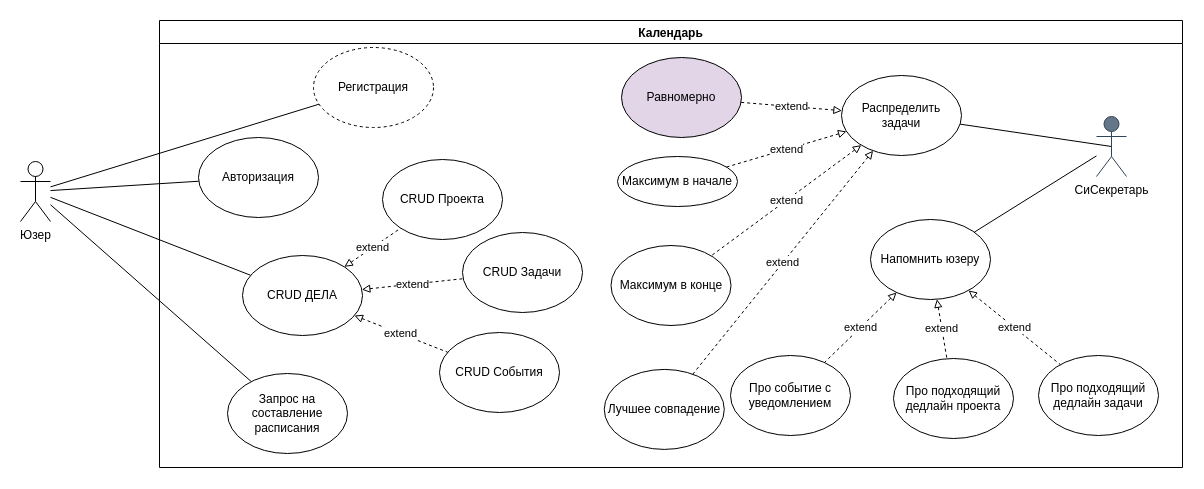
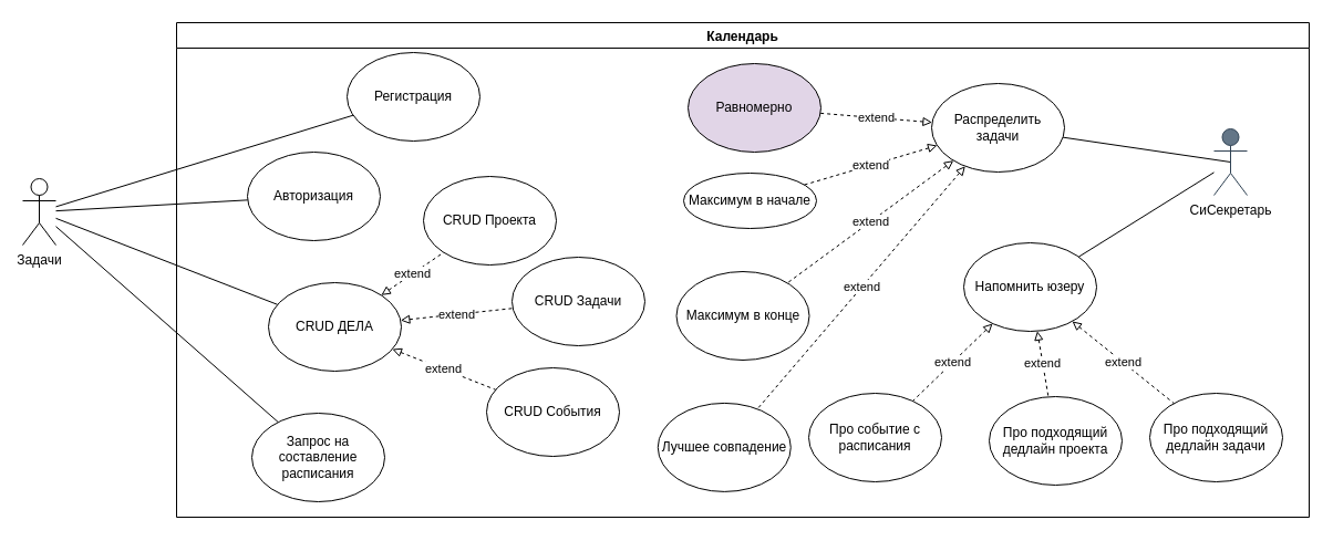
- <mxCell id="27" value="Регистрация" style="ellipse;whiteSpace=wrap;html=1;dashed=1;" parent="5" vertex="1"><mxGeometry x="154" y="27" width="120" height="80" as="geometry" /></mxCell>
+ <mxCell id="27" value="Регистрация" style="ellipse;whiteSpace=wrap;html=1;" parent="5" vertex="1"><mxGeometry x="154" y="27" width="120" height="80" as="geometry" /></mxCell>
- <mxCell id="18" value="&lt;div&gt;Авторизация&lt;/div&gt;" style="ellipse;whiteSpace=wrap;html=1;" parent="5" vertex="1"><mxGeometry x="39" y="117" width="120" height="80" as="geometry" /></mxCell>
+ <mxCell id="18" value="&lt;div&gt;Авторизация&lt;/div&gt;" style="ellipse;whiteSpace=wrap;html=1;" parent="5" vertex="1"><mxGeometry x="64" y="117" width="120" height="80" as="geometry" /></mxCell>
- <mxCell id="4" value="Юзер" style="shape=umlActor;verticalLabelPosition=bottom;verticalAlign=top;html=1;outlineConnect=0;" parent="1" vertex="1"><mxGeometry x="20" y="161" width="30" height="60" as="geometry" /></mxCell>
+ <mxCell id="4" value="Задачи" style="shape=umlActor;verticalLabelPosition=bottom;verticalAlign=top;html=1;outlineConnect=0;" parent="1" vertex="1"><mxGeometry x="20" y="161" width="30" height="60" as="geometry" /></mxCell>
- <mxCell id="23" value="Про событие с уведомлением" style="ellipse;whiteSpace=wrap;html=1;" parent="5" vertex="1"><mxGeometry x="571" y="335" width="120" height="80" as="geometry" /></mxCell>
+ <mxCell id="23" value="Про событие с расписания" style="ellipse;whiteSpace=wrap;html=1;" parent="5" vertex="1"><mxGeometry x="571" y="335" width="120" height="80" as="geometry" /></mxCell>
- <mxCell id="33" value="Лучшее совпадение" style="ellipse;whiteSpace=wrap;html=1;" vertex="1" parent="5"><mxGeometry x="444.78" y="348.92" width="120" height="80" as="geometry" /></mxCell>
+ <mxCell id="33" value="Лучшее совпадение" style="ellipse;whiteSpace=wrap;html=1;" vertex="1" parent="5"><mxGeometry x="434.78" y="343.92" width="120" height="80" as="geometry" /></mxCell>
